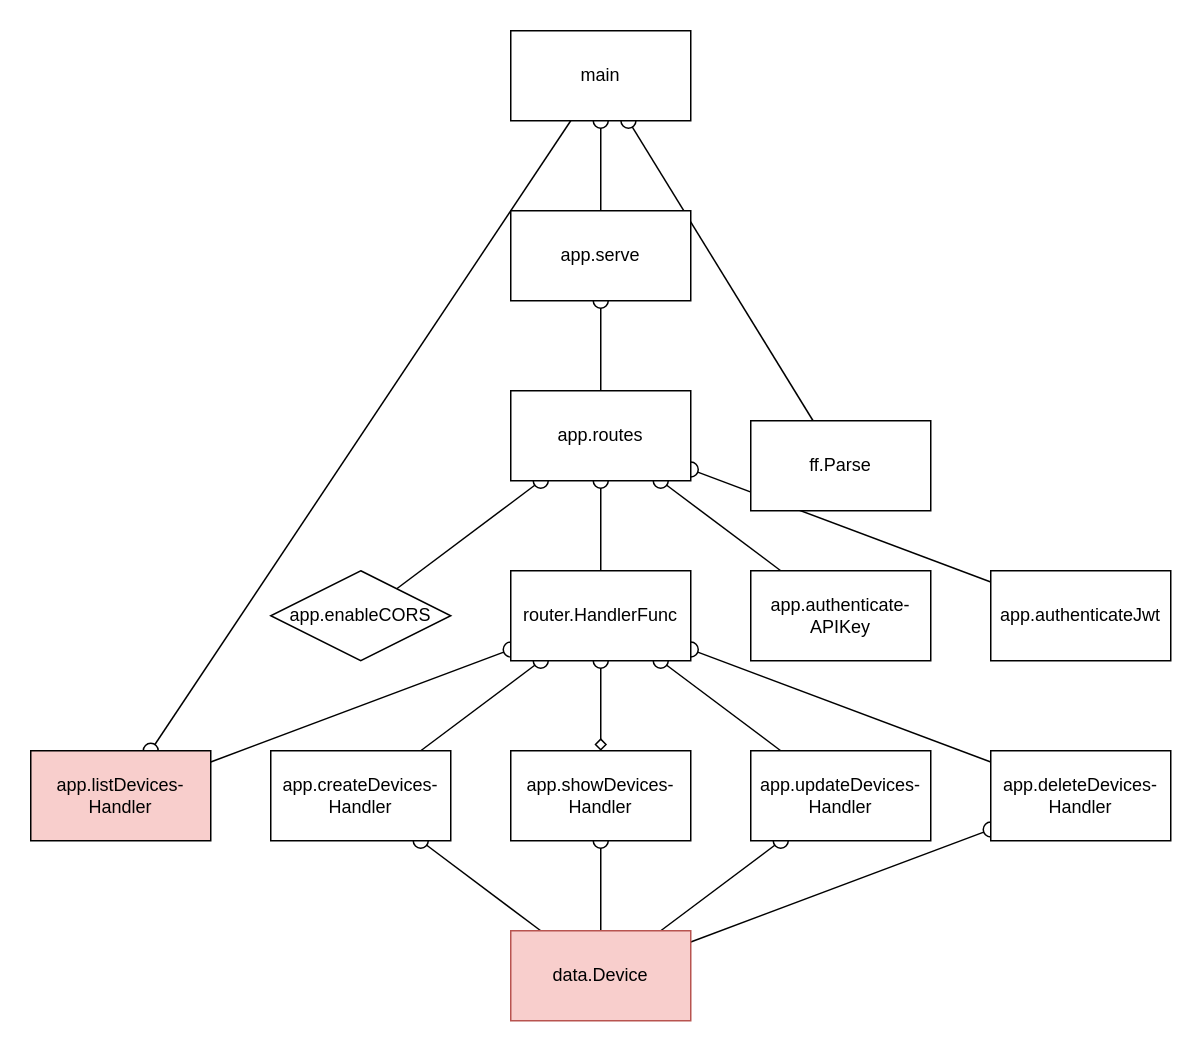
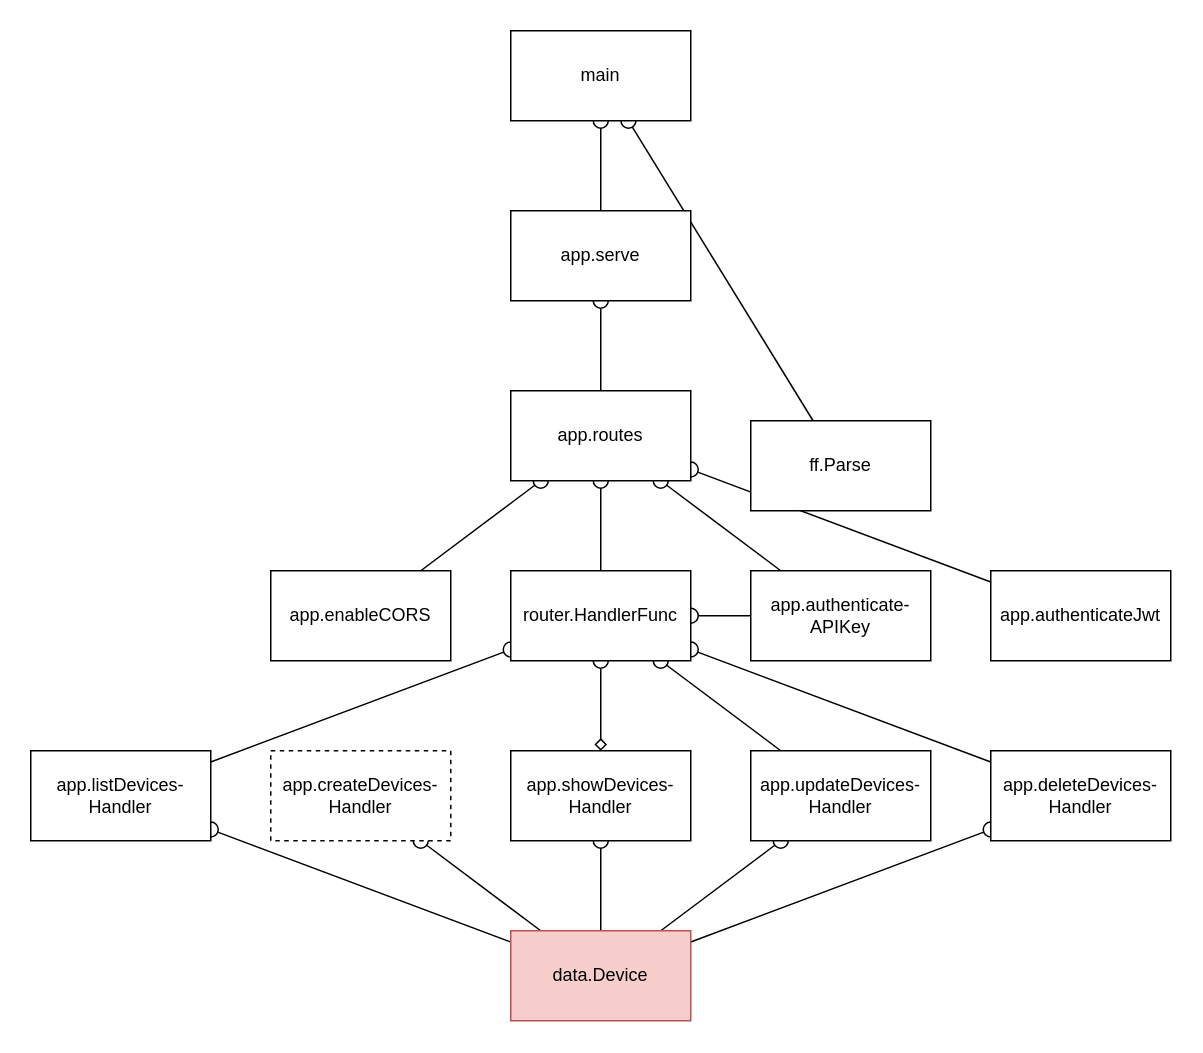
- <mxCell id="6" value="" style="rounded=0;orthogonalLoop=1;jettySize=auto;html=1;endArrow=none;endFill=0;startArrow=oval;startFill=0;startSize=10;jumpStyle=gap;jumpSize=10;" edge="1" parent="1" source="27" target="19"><mxGeometry relative="1" as="geometry"><mxPoint x="292" y="570" as="sourcePoint" /><mxPoint x="448" y="680" as="targetPoint" /></mxGeometry></mxCell>
+ <mxCell id="6" value="" style="rounded=0;orthogonalLoop=1;jettySize=auto;html=1;endArrow=none;endFill=0;startArrow=oval;startFill=0;startSize=10;jumpStyle=gap;jumpSize=10;" edge="1" parent="1" source="27" target="32"><mxGeometry relative="1" as="geometry"><mxPoint x="292" y="570" as="sourcePoint" /><mxPoint x="448" y="680" as="targetPoint" /></mxGeometry></mxCell>
- <mxCell id="23" value="app.enableCORS" style="rhombus;whiteSpace=wrap;html=1;" vertex="1" parent="1"><mxGeometry x="180" y="380" width="120" height="60" as="geometry" /></mxCell>
+ <mxCell id="23" value="app.enableCORS" style="rounded=0;whiteSpace=wrap;html=1;" vertex="1" parent="1"><mxGeometry x="180" y="380" width="120" height="60" as="geometry" /></mxCell>
- <mxCell id="7" value="" style="rounded=0;orthogonalLoop=1;jettySize=auto;html=1;endArrow=none;endFill=0;startArrow=oval;startFill=0;startSize=10;jumpStyle=gap;jumpSize=10;" edge="1" parent="1" source="26" target="28"><mxGeometry relative="1" as="geometry"><mxPoint x="600" y="510" as="sourcePoint" /><mxPoint x="800" y="585" as="targetPoint" /></mxGeometry></mxCell>
+ <mxCell id="7" value="" style="rounded=0;orthogonalLoop=1;jettySize=auto;html=1;endArrow=none;endFill=0;startArrow=oval;startFill=0;startSize=10;jumpStyle=gap;jumpSize=10;" edge="1" parent="1" source="26" target="25"><mxGeometry relative="1" as="geometry"><mxPoint x="600" y="510" as="sourcePoint" /><mxPoint x="800" y="585" as="targetPoint" /></mxGeometry></mxCell>
- <mxCell id="27" value="app.listDevices-Handler" style="rounded=0;whiteSpace=wrap;html=1;fillColor=#f8cecc;" vertex="1" parent="1"><mxGeometry x="20" y="500" width="120" height="60" as="geometry" /></mxCell>
+ <mxCell id="27" value="app.listDevices-Handler" style="rounded=0;whiteSpace=wrap;html=1;" vertex="1" parent="1"><mxGeometry x="20" y="500" width="120" height="60" as="geometry" /></mxCell>
- <mxCell id="28" value="app.createDevices-Handler" style="rounded=0;whiteSpace=wrap;html=1;" vertex="1" parent="1"><mxGeometry x="180" y="500" width="120" height="60" as="geometry" /></mxCell>
+ <mxCell id="28" value="app.createDevices-Handler" style="rounded=0;whiteSpace=wrap;html=1;dashed=1;" vertex="1" parent="1"><mxGeometry x="180" y="500" width="120" height="60" as="geometry" /></mxCell>
